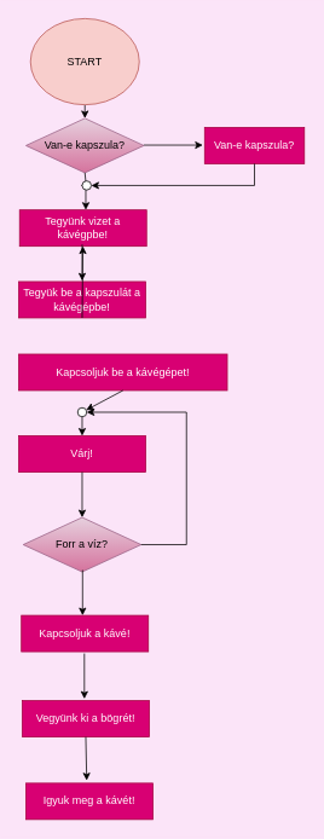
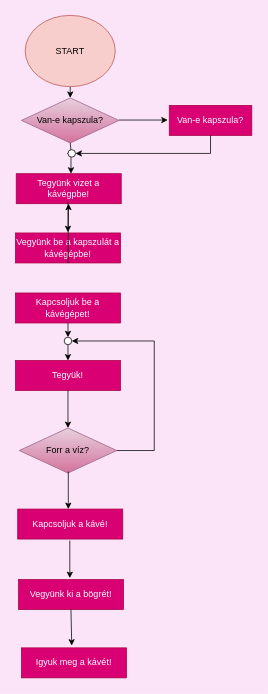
- <mxCell id="6" value="Tegyük be a kapszulát a kávégépbe!" style="rounded=0;whiteSpace=wrap;html=1;fillColor=#d80073;fontColor=#ffffff;strokeColor=#A50040;" parent="1" vertex="1"><mxGeometry x="20" y="310" width="140" height="40" as="geometry" /></mxCell>
+ <mxCell id="6" value="Vegyünk be a kapszulát a kávégépbe!" style="rounded=0;whiteSpace=wrap;html=1;fillColor=#d80073;fontColor=#ffffff;strokeColor=#A50040;" parent="1" vertex="1"><mxGeometry x="20" y="310" width="140" height="40" as="geometry" /></mxCell>
- <mxCell id="7" value="Kapcsoljuk be a kávégépet!" style="rounded=0;whiteSpace=wrap;html=1;fillColor=#d80073;fontColor=#ffffff;strokeColor=#A50040;" parent="1" vertex="1"><mxGeometry x="20" y="390" width="230" height="40" as="geometry" /></mxCell>
+ <mxCell id="7" value="Kapcsoljuk be a kávégépet!" style="rounded=0;whiteSpace=wrap;html=1;fillColor=#d80073;fontColor=#ffffff;strokeColor=#A50040;" parent="1" vertex="1"><mxGeometry x="20" y="390" width="140" height="40" as="geometry" /></mxCell>
- <mxCell id="19" value="Várj!" style="rounded=0;whiteSpace=wrap;html=1;fillColor=#d80073;fontColor=#ffffff;strokeColor=#A50040;" vertex="1" parent="1"><mxGeometry x="20" y="480" width="140" height="40" as="geometry" /></mxCell>
+ <mxCell id="19" value="Tegyük!" style="rounded=0;whiteSpace=wrap;html=1;fillColor=#d80073;fontColor=#ffffff;strokeColor=#A50040;" vertex="1" parent="1"><mxGeometry x="20" y="480" width="140" height="40" as="geometry" /></mxCell>
